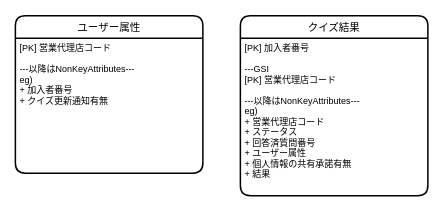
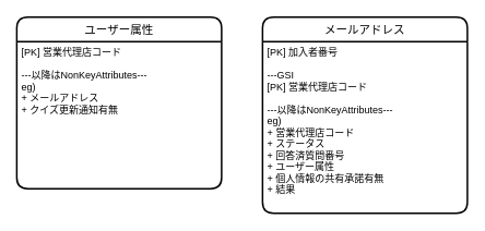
- <mxCell id="4" value="クイズ結果" style="swimlane;childLayout=stackLayout;horizontal=1;startSize=30;horizontalStack=0;rounded=1;fontSize=14;fontStyle=0;strokeWidth=2;resizeParent=0;resizeLast=1;shadow=0;dashed=0;align=center;" vertex="1" parent="1"><mxGeometry x="320" y="20" width="250" height="240" as="geometry" /></mxCell>
+ <mxCell id="4" value="メールアドレス" style="swimlane;childLayout=stackLayout;horizontal=1;startSize=30;horizontalStack=0;rounded=1;fontSize=14;fontStyle=0;strokeWidth=2;resizeParent=0;resizeLast=1;shadow=0;dashed=0;align=center;" vertex="1" parent="1"><mxGeometry x="320" y="20" width="250" height="240" as="geometry" /></mxCell>
- <mxCell id="3" value="[PK] 営業代理店コード&#10;&#10;---以降はNonKeyAttributes---&#10;eg)&#10;+ 加入者番号&#10;+ クイズ更新通知有無&#10;&#10;" style="align=left;strokeColor=none;fillColor=none;spacingLeft=4;fontSize=12;verticalAlign=top;resizable=0;rotatable=0;part=1;" parent="2" vertex="1"><mxGeometry y="30" width="250" height="180" as="geometry" /></mxCell>
+ <mxCell id="3" value="[PK] 営業代理店コード&#10;&#10;---以降はNonKeyAttributes---&#10;eg)&#10;+ メールアドレス&#10;+ クイズ更新通知有無&#10;&#10;" style="align=left;strokeColor=none;fillColor=none;spacingLeft=4;fontSize=12;verticalAlign=top;resizable=0;rotatable=0;part=1;" parent="2" vertex="1"><mxGeometry y="30" width="250" height="180" as="geometry" /></mxCell>
